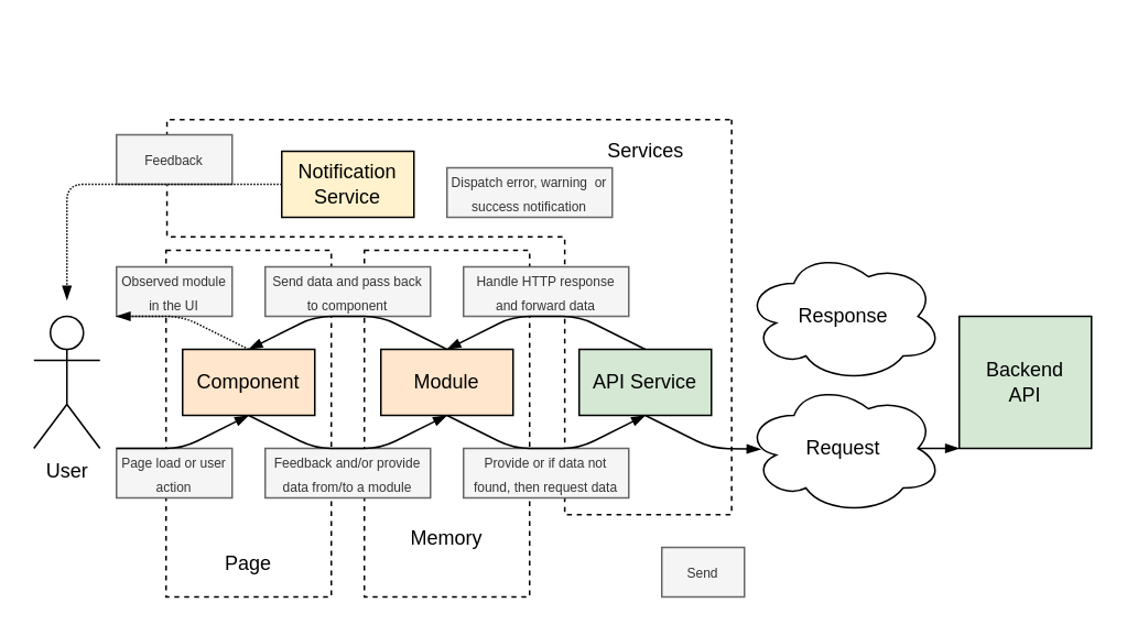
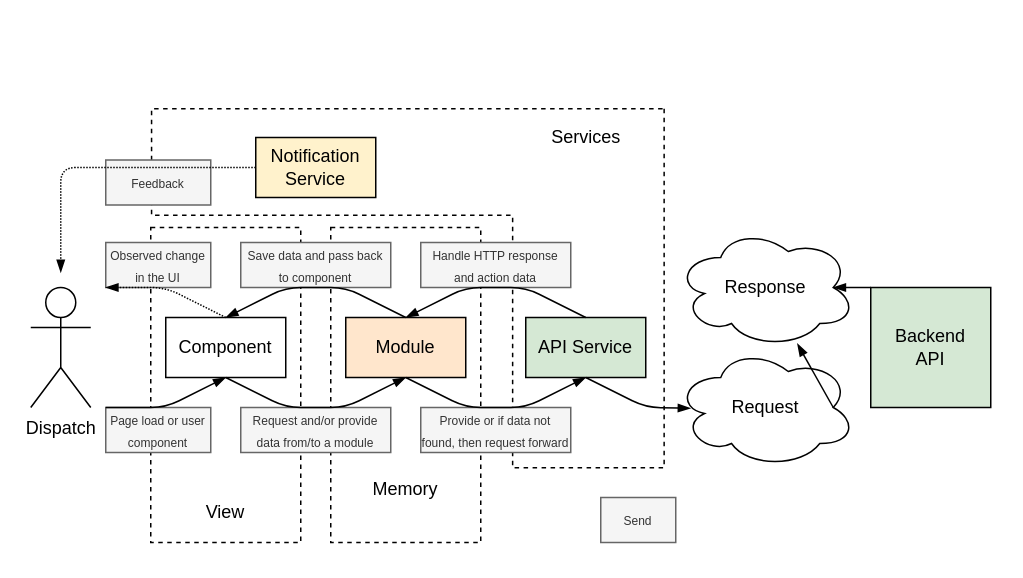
- <mxCell id="21" value="&lt;font style=&quot;font-size: 8px&quot;&gt;Feedback&lt;/font&gt;" style="text;html=1;strokeColor=#666666;fillColor=#f5f5f5;align=center;verticalAlign=middle;whiteSpace=wrap;rounded=0;fontColor=#333333;" parent="1" vertex="1"><mxGeometry x="70" y="81" width="70" height="30" as="geometry" /></mxCell>
+ <mxCell id="21" value="&lt;font style=&quot;font-size: 8px&quot;&gt;Feedback&lt;/font&gt;" style="text;html=1;strokeColor=#666666;fillColor=#f5f5f5;align=center;verticalAlign=middle;whiteSpace=wrap;rounded=0;fontColor=#333333;" parent="1" vertex="1"><mxGeometry x="70" y="106" width="70" height="30" as="geometry" /></mxCell>
- <mxCell id="20" value="&lt;font style=&quot;font-size: 8px&quot;&gt;Dispatch error, warning&amp;nbsp; or success notification&lt;/font&gt;" style="text;html=1;strokeColor=#666666;fillColor=#f5f5f5;align=center;verticalAlign=middle;whiteSpace=wrap;rounded=0;fontColor=#333333;" parent="1" vertex="1"><mxGeometry x="270" y="101" width="100" height="30" as="geometry" /></mxCell>
- <mxCell id="22" value="&lt;font style=&quot;font-size: 8px&quot;&gt;Observed module in the UI&lt;/font&gt;" style="text;html=1;strokeColor=#666666;fillColor=#f5f5f5;align=center;verticalAlign=middle;whiteSpace=wrap;rounded=0;fontColor=#333333;" parent="1" vertex="1"><mxGeometry x="70" y="161" width="70" height="30" as="geometry" /></mxCell>
+ <mxCell id="22" value="&lt;font style=&quot;font-size: 8px&quot;&gt;Observed change in the UI&lt;/font&gt;" style="text;html=1;strokeColor=#666666;fillColor=#f5f5f5;align=center;verticalAlign=middle;whiteSpace=wrap;rounded=0;fontColor=#333333;" parent="1" vertex="1"><mxGeometry x="70" y="161" width="70" height="30" as="geometry" /></mxCell>
- <mxCell id="18" value="&lt;font style=&quot;font-size: 8px&quot;&gt;Send data and pass back to component&lt;/font&gt;" style="text;html=1;strokeColor=#666666;fillColor=#f5f5f5;align=center;verticalAlign=middle;whiteSpace=wrap;rounded=0;fontColor=#333333;" parent="1" vertex="1"><mxGeometry x="160" y="161" width="100" height="30" as="geometry" /></mxCell>
+ <mxCell id="18" value="&lt;font style=&quot;font-size: 8px&quot;&gt;Save data and pass back to component&lt;/font&gt;" style="text;html=1;strokeColor=#666666;fillColor=#f5f5f5;align=center;verticalAlign=middle;whiteSpace=wrap;rounded=0;fontColor=#333333;" parent="1" vertex="1"><mxGeometry x="160" y="161" width="100" height="30" as="geometry" /></mxCell>
- <mxCell id="19" value="&lt;font style=&quot;font-size: 8px&quot;&gt;Handle HTTP response and forward data&lt;/font&gt;" style="text;html=1;strokeColor=#666666;fillColor=#f5f5f5;align=center;verticalAlign=middle;whiteSpace=wrap;rounded=0;fontColor=#333333;" parent="1" vertex="1"><mxGeometry x="280" y="161" width="100" height="30" as="geometry" /></mxCell>
+ <mxCell id="19" value="&lt;font style=&quot;font-size: 8px&quot;&gt;Handle HTTP response and action data&lt;/font&gt;" style="text;html=1;strokeColor=#666666;fillColor=#f5f5f5;align=center;verticalAlign=middle;whiteSpace=wrap;rounded=0;fontColor=#333333;" parent="1" vertex="1"><mxGeometry x="280" y="161" width="100" height="30" as="geometry" /></mxCell>
+ <mxCell id="14" value="" style="endArrow=blockThin;html=1;endFill=1;exitX=0;exitY=0;exitDx=0;exitDy=0;entryX=0.875;entryY=0.5;entryDx=0;entryDy=0;entryPerimeter=0;" parent="1" source="12" target="11" edge="1"><mxGeometry width="50" height="50" relative="1" as="geometry"><mxPoint x="510" y="221" as="sourcePoint" /><mxPoint x="550" y="221" as="targetPoint" /></mxGeometry></mxCell>
- <mxCell id="5" value="Component" style="rounded=0;whiteSpace=wrap;html=1;fillColor=#ffe6cc;" parent="1" vertex="1"><mxGeometry x="110" y="211" width="80" height="40" as="geometry" /></mxCell>
+ <mxCell id="5" value="Component" style="rounded=0;whiteSpace=wrap;html=1;" parent="1" vertex="1"><mxGeometry x="110" y="211" width="80" height="40" as="geometry" /></mxCell>
- <mxCell id="13" value="" style="endArrow=blockThin;html=1;endFill=1;exitX=0.875;exitY=0.5;exitDx=0;exitDy=0;exitPerimeter=0;entryX=0;entryY=1;entryDx=0;entryDy=0;" parent="1" source="9" target="12" edge="1"><mxGeometry width="50" height="50" relative="1" as="geometry"><mxPoint x="520" y="261" as="sourcePoint" /><mxPoint x="560" y="261" as="targetPoint" /></mxGeometry></mxCell>
+ <mxCell id="13" value="" style="endArrow=blockThin;html=1;endFill=1;exitX=0.875;exitY=0.5;exitDx=0;exitDy=0;exitPerimeter=0;" parent="1" source="9" target="11" edge="1"><mxGeometry width="50" height="50" relative="1" as="geometry"><mxPoint x="520" y="261" as="sourcePoint" /><mxPoint x="560" y="261" as="targetPoint" /></mxGeometry></mxCell>
- <mxCell id="10" value="User" style="shape=umlActor;verticalLabelPosition=bottom;verticalAlign=top;html=1;outlineConnect=0;" parent="1" vertex="1"><mxGeometry x="20" y="191" width="40" height="80" as="geometry" /></mxCell>
+ <mxCell id="10" value="Dispatch" style="shape=umlActor;verticalLabelPosition=bottom;verticalAlign=top;html=1;outlineConnect=0;" parent="1" vertex="1"><mxGeometry x="20" y="191" width="40" height="80" as="geometry" /></mxCell>
- <mxCell id="16" value="&lt;span style=&quot;font-size: 8px&quot;&gt;Page load or user action&lt;/span&gt;" style="text;html=1;strokeColor=#666666;fillColor=#f5f5f5;align=center;verticalAlign=middle;whiteSpace=wrap;rounded=0;fontColor=#333333;" parent="1" vertex="1"><mxGeometry x="70" y="271" width="70" height="30" as="geometry" /></mxCell>
+ <mxCell id="16" value="&lt;span style=&quot;font-size: 8px&quot;&gt;Page load or user component&lt;/span&gt;" style="text;html=1;strokeColor=#666666;fillColor=#f5f5f5;align=center;verticalAlign=middle;whiteSpace=wrap;rounded=0;fontColor=#333333;" parent="1" vertex="1"><mxGeometry x="70" y="271" width="70" height="30" as="geometry" /></mxCell>
- <mxCell id="15" value="&lt;span style=&quot;font-size: 8px&quot;&gt;Feedback and/or provide data from/to a module&lt;/span&gt;" style="text;html=1;strokeColor=#666666;fillColor=#f5f5f5;align=center;verticalAlign=middle;whiteSpace=wrap;rounded=0;fontColor=#333333;" parent="1" vertex="1"><mxGeometry x="160" y="271" width="100" height="30" as="geometry" /></mxCell>
+ <mxCell id="15" value="&lt;span style=&quot;font-size: 8px&quot;&gt;Request and/or provide data from/to a module&lt;/span&gt;" style="text;html=1;strokeColor=#666666;fillColor=#f5f5f5;align=center;verticalAlign=middle;whiteSpace=wrap;rounded=0;fontColor=#333333;" parent="1" vertex="1"><mxGeometry x="160" y="271" width="100" height="30" as="geometry" /></mxCell>
- <mxCell id="17" value="&lt;font style=&quot;font-size: 8px&quot;&gt;Provide or if data not found, then request&amp;nbsp;&lt;/font&gt;&lt;span style=&quot;font-size: 8px&quot;&gt;data&lt;/span&gt;" style="text;html=1;strokeColor=#666666;fillColor=#f5f5f5;align=center;verticalAlign=middle;whiteSpace=wrap;rounded=0;fontColor=#333333;" parent="1" vertex="1"><mxGeometry x="280" y="271" width="100" height="30" as="geometry" /></mxCell>
+ <mxCell id="17" value="&lt;font style=&quot;font-size: 8px&quot;&gt;Provide or if data not found, then request&amp;nbsp;&lt;/font&gt;&lt;span style=&quot;font-size: 8px&quot;&gt;forward&lt;/span&gt;" style="text;html=1;strokeColor=#666666;fillColor=#f5f5f5;align=center;verticalAlign=middle;whiteSpace=wrap;rounded=0;fontColor=#333333;" parent="1" vertex="1"><mxGeometry x="280" y="271" width="100" height="30" as="geometry" /></mxCell>
- <mxCell id="34" value="Page" style="text;html=1;strokeColor=none;fillColor=none;align=center;verticalAlign=middle;whiteSpace=wrap;rounded=0;dashed=1;" parent="1" vertex="1"><mxGeometry x="130" y="331" width="40" height="20" as="geometry" /></mxCell>
+ <mxCell id="34" value="View" style="text;html=1;strokeColor=none;fillColor=none;align=center;verticalAlign=middle;whiteSpace=wrap;rounded=0;dashed=1;" parent="1" vertex="1"><mxGeometry x="130" y="331" width="40" height="20" as="geometry" /></mxCell>
